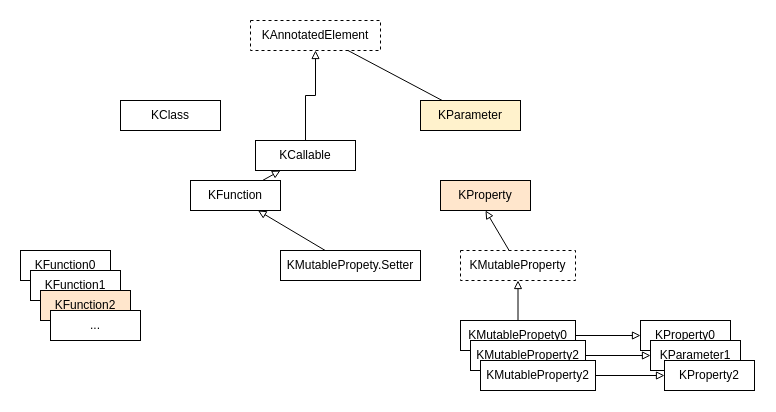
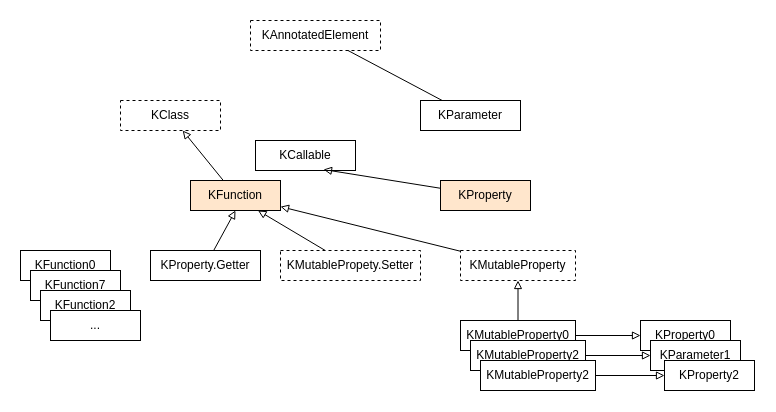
- <mxCell id="8" style="edgeStyle=orthogonalEdgeStyle;rounded=0;orthogonalLoop=1;jettySize=auto;html=1;entryX=0.5;entryY=1;entryDx=0;entryDy=0;endArrow=block;endFill=0;" edge="1" parent="1" source="9" target="2"><mxGeometry relative="1" as="geometry" /></mxCell>
- <mxCell id="7" value="KClass" style="rounded=0;whiteSpace=wrap;html=1;" vertex="1" parent="1"><mxGeometry x="120" y="100" width="100" height="30" as="geometry" /></mxCell>
+ <mxCell id="7" value="KClass" style="rounded=0;whiteSpace=wrap;html=1;dashed=1;" vertex="1" parent="1"><mxGeometry x="120" y="100" width="100" height="30" as="geometry" /></mxCell>
- <mxCell id="4" value="KParameter" style="rounded=0;whiteSpace=wrap;html=1;fillColor=#fff2cc;" vertex="1" parent="1"><mxGeometry x="420" y="100" width="100" height="30" as="geometry" /></mxCell>
+ <mxCell id="4" value="KParameter" style="rounded=0;whiteSpace=wrap;html=1;" vertex="1" parent="1"><mxGeometry x="420" y="100" width="100" height="30" as="geometry" /></mxCell>
- <mxCell id="5" style="rounded=0;orthogonalLoop=1;jettySize=auto;html=1;entryX=0.25;entryY=1;entryDx=0;entryDy=0;endArrow=block;endFill=0;" edge="1" parent="1" source="6" target="9"><mxGeometry relative="1" as="geometry" /></mxCell>
+ <mxCell id="5" style="rounded=0;orthogonalLoop=1;jettySize=auto;html=1;endArrow=block;endFill=0;" edge="1" parent="1" source="6" target="7"><mxGeometry relative="1" as="geometry" /></mxCell>
+ <mxCell id="10" style="rounded=0;orthogonalLoop=1;jettySize=auto;html=1;entryX=0.68;entryY=0.967;entryDx=0;entryDy=0;endArrow=block;endFill=0;entryPerimeter=0;" edge="1" parent="1" source="11" target="9"><mxGeometry relative="1" as="geometry"><mxPoint x="390" y="130" as="targetPoint" /></mxGeometry></mxCell>
- <mxCell id="6" value="KFunction" style="rounded=0;whiteSpace=wrap;html=1;" vertex="1" parent="1"><mxGeometry x="190" y="180" width="90" height="30" as="geometry" /></mxCell>
+ <mxCell id="6" value="KFunction" style="rounded=0;whiteSpace=wrap;html=1;fillColor=#ffe6cc;" vertex="1" parent="1"><mxGeometry x="190" y="180" width="90" height="30" as="geometry" /></mxCell>
- <mxCell id="12" style="rounded=0;orthogonalLoop=1;jettySize=auto;html=1;entryX=0.5;entryY=1;entryDx=0;entryDy=0;endArrow=block;endFill=0;" edge="1" parent="1" source="13" target="11"><mxGeometry relative="1" as="geometry" /></mxCell>
+ <mxCell id="12" style="rounded=0;orthogonalLoop=1;jettySize=auto;html=1;endArrow=block;endFill=0;" edge="1" parent="1" source="13" target="6"><mxGeometry relative="1" as="geometry" /></mxCell>
+ <mxCell id="28" style="rounded=0;orthogonalLoop=1;jettySize=auto;html=1;entryX=0.5;entryY=1;entryDx=0;entryDy=0;endArrow=block;endFill=0;" edge="1" parent="1" source="29" target="6"><mxGeometry relative="1" as="geometry" /></mxCell>
+ <mxCell id="29" value="KProperty.Getter" style="rounded=0;whiteSpace=wrap;html=1;" vertex="1" parent="1"><mxGeometry x="150" y="250" width="110" height="30" as="geometry" /></mxCell>
- <mxCell id="31" value="KMutablePropety.Setter" style="rounded=0;whiteSpace=wrap;html=1;" vertex="1" parent="1"><mxGeometry x="280" y="250" width="140" height="30" as="geometry" /></mxCell>
+ <mxCell id="31" value="KMutablePropety.Setter" style="rounded=0;whiteSpace=wrap;html=1;dashed=1;" vertex="1" parent="1"><mxGeometry x="280" y="250" width="140" height="30" as="geometry" /></mxCell>
- <mxCell id="25" value="KFunction1" style="rounded=0;whiteSpace=wrap;html=1;" vertex="1" parent="1"><mxGeometry x="30" y="270" width="90" height="30" as="geometry" /></mxCell>
+ <mxCell id="25" value="KFunction7" style="rounded=0;whiteSpace=wrap;html=1;" vertex="1" parent="1"><mxGeometry x="30" y="270" width="90" height="30" as="geometry" /></mxCell>
- <mxCell id="26" value="KFunction2" style="rounded=0;whiteSpace=wrap;html=1;fillColor=#ffe6cc;" vertex="1" parent="1"><mxGeometry x="40" y="290" width="90" height="30" as="geometry" /></mxCell>
+ <mxCell id="26" value="KFunction2" style="rounded=0;whiteSpace=wrap;html=1;" vertex="1" parent="1"><mxGeometry x="40" y="290" width="90" height="30" as="geometry" /></mxCell>
- <mxCell id="19" value="KMutablePropety0" style="rounded=0;whiteSpace=wrap;html=1;" vertex="1" parent="1"><mxGeometry x="460" y="320" width="115" height="30" as="geometry" /></mxCell>
+ <mxCell id="19" value="KMutableProperty0" style="rounded=0;whiteSpace=wrap;html=1;" vertex="1" parent="1"><mxGeometry x="460" y="320" width="115" height="30" as="geometry" /></mxCell>
